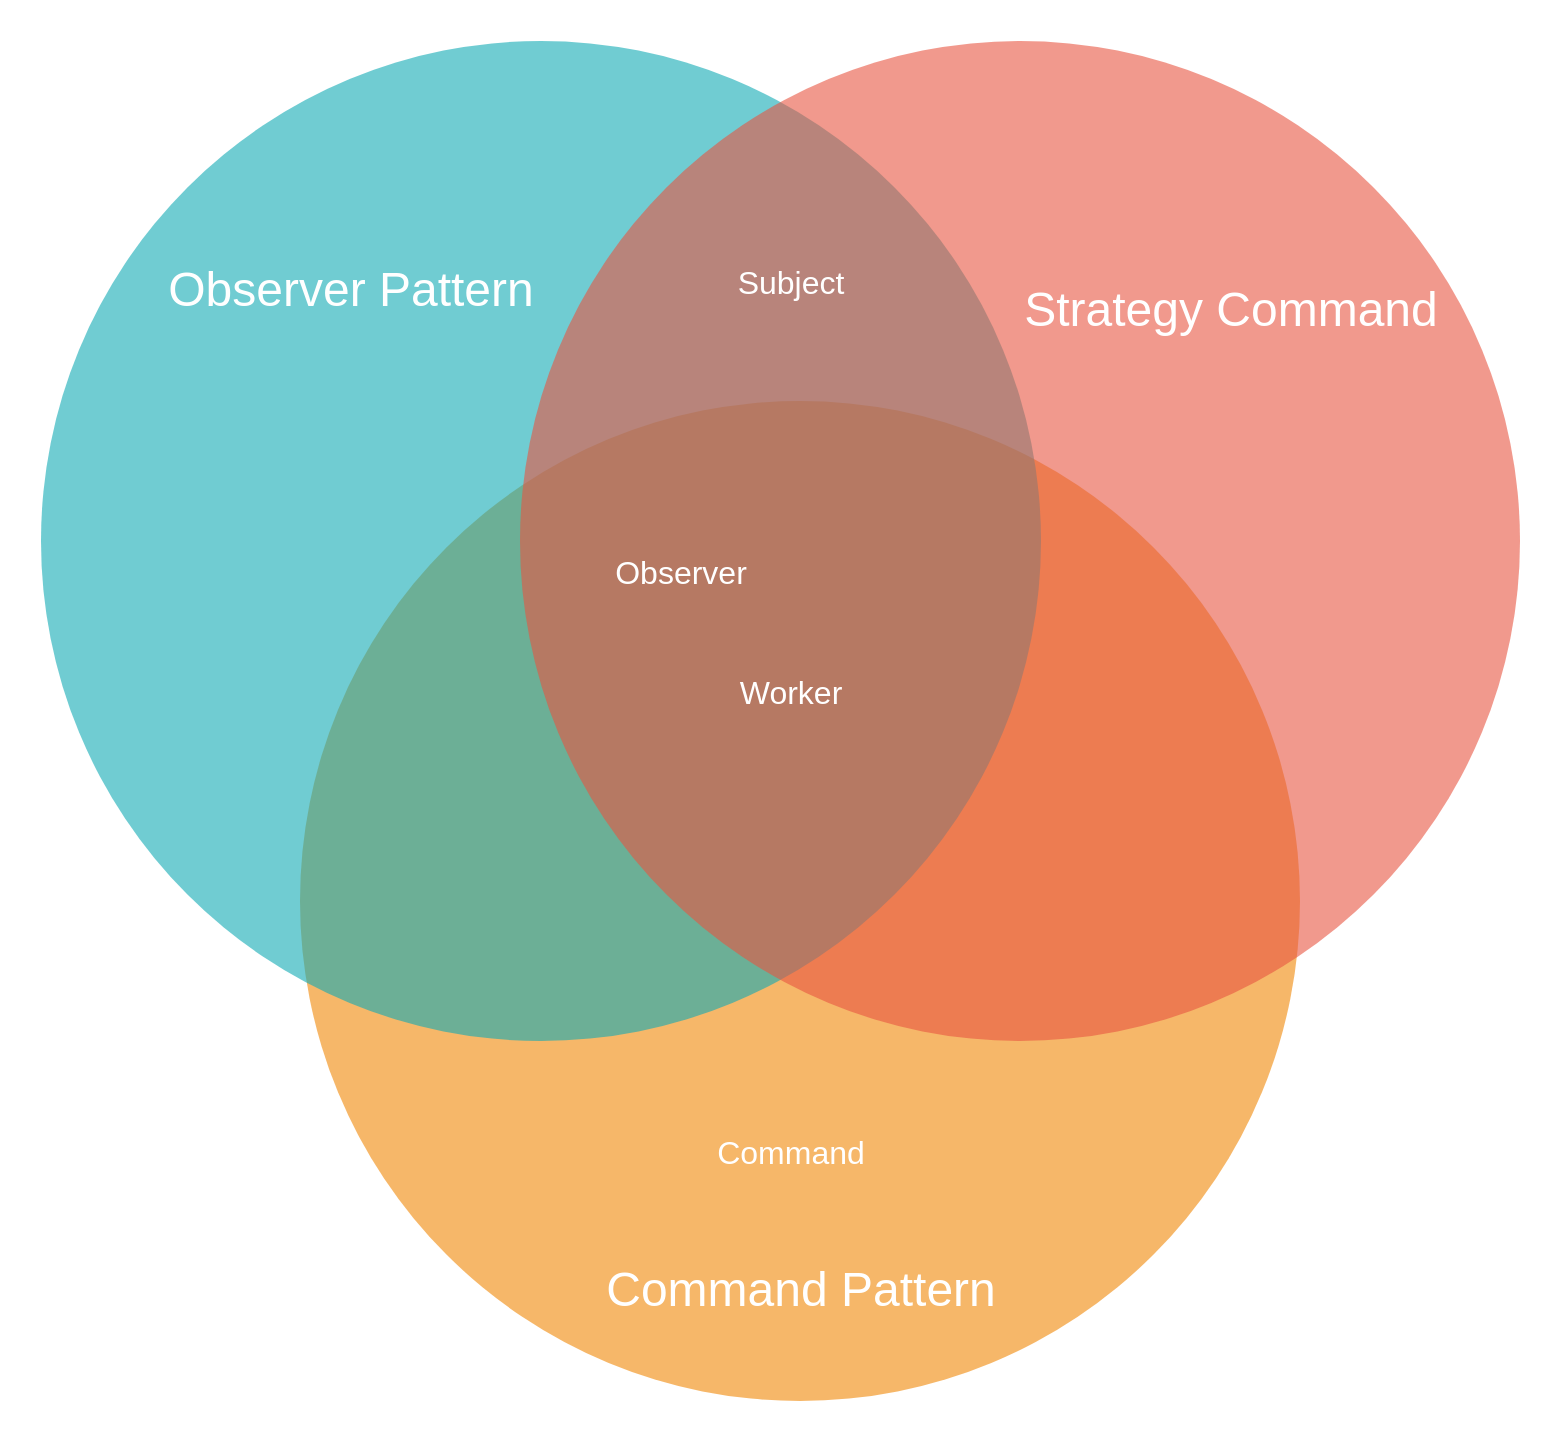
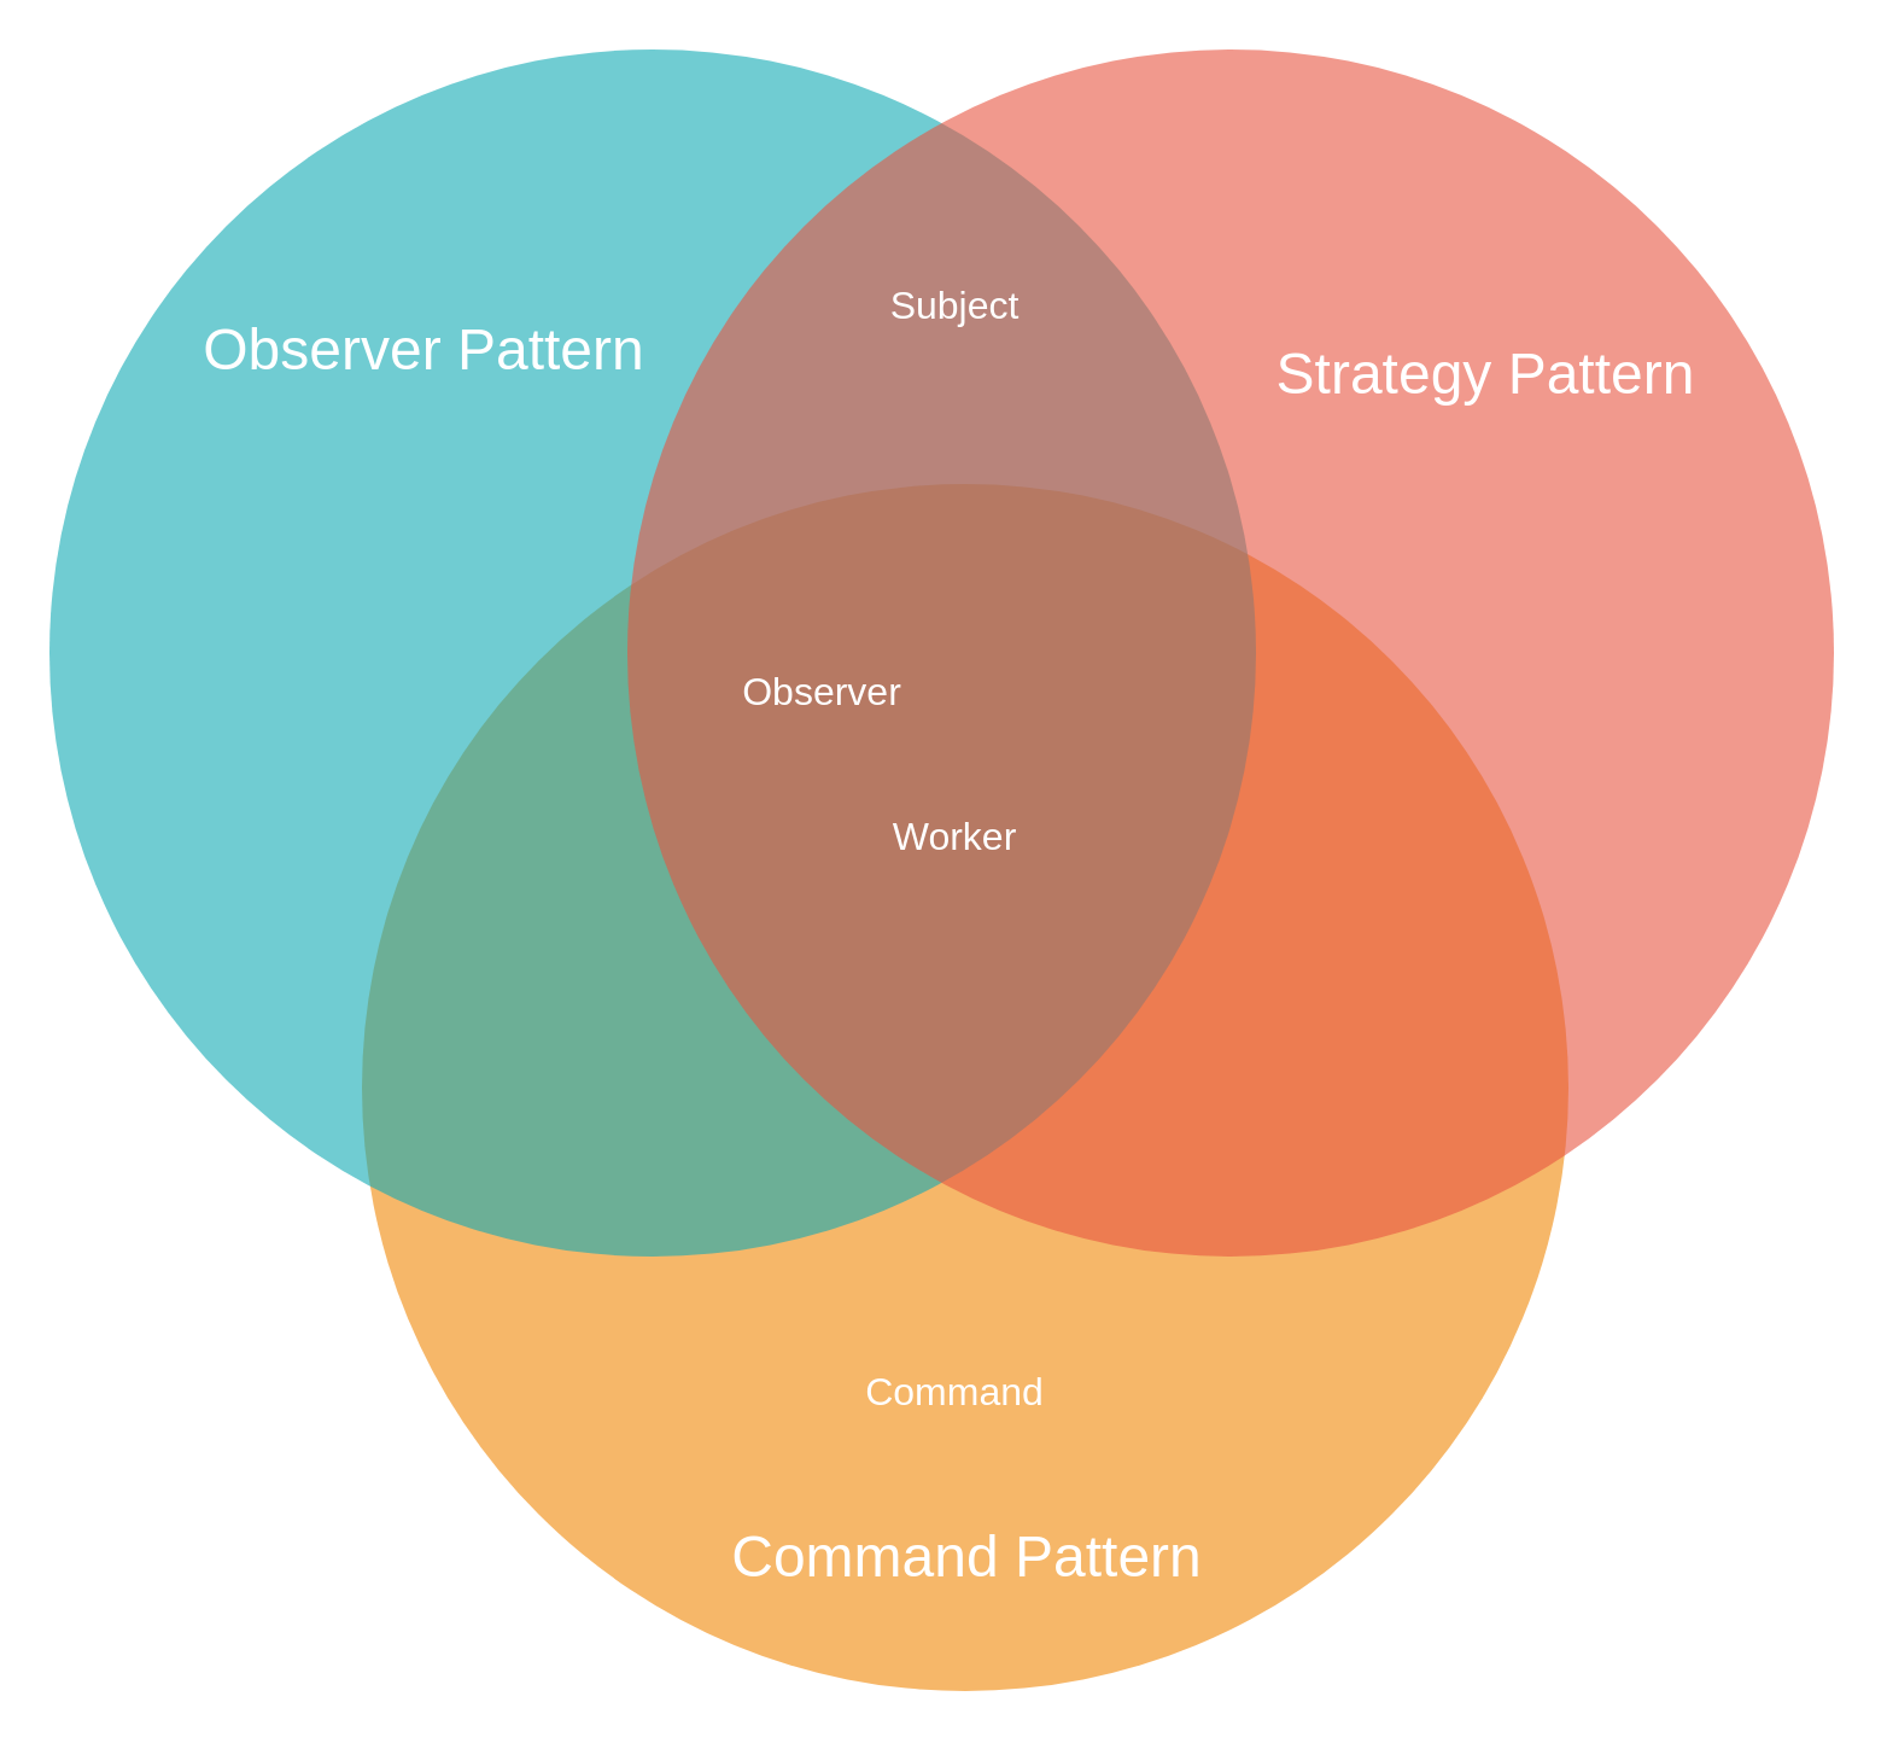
- <mxCell id="8" value="Subject" style="text;align=center;html=1;fontColor=#FFFFFF;fontSize=16;" parent="1" vertex="1"><mxGeometry x="375" y="125" width="40" height="40" as="geometry" /></mxCell>
+ <mxCell id="8" value="Subject" style="text;align=center;html=1;fontColor=#FFFFFF;fontSize=16;" parent="1" vertex="1"><mxGeometry x="375" y="110" width="40" height="40" as="geometry" /></mxCell>
- <mxCell id="6" value="Strategy Command" style="text;fontSize=24;align=center;verticalAlign=middle;html=1;fontColor=#FFFFFF;" parent="1" vertex="1"><mxGeometry x="520" y="120" width="190" height="70" as="geometry" /></mxCell>
+ <mxCell id="6" value="Strategy Pattern" style="text;fontSize=24;align=center;verticalAlign=middle;html=1;fontColor=#FFFFFF;" parent="1" vertex="1"><mxGeometry x="520" y="120" width="190" height="70" as="geometry" /></mxCell>
